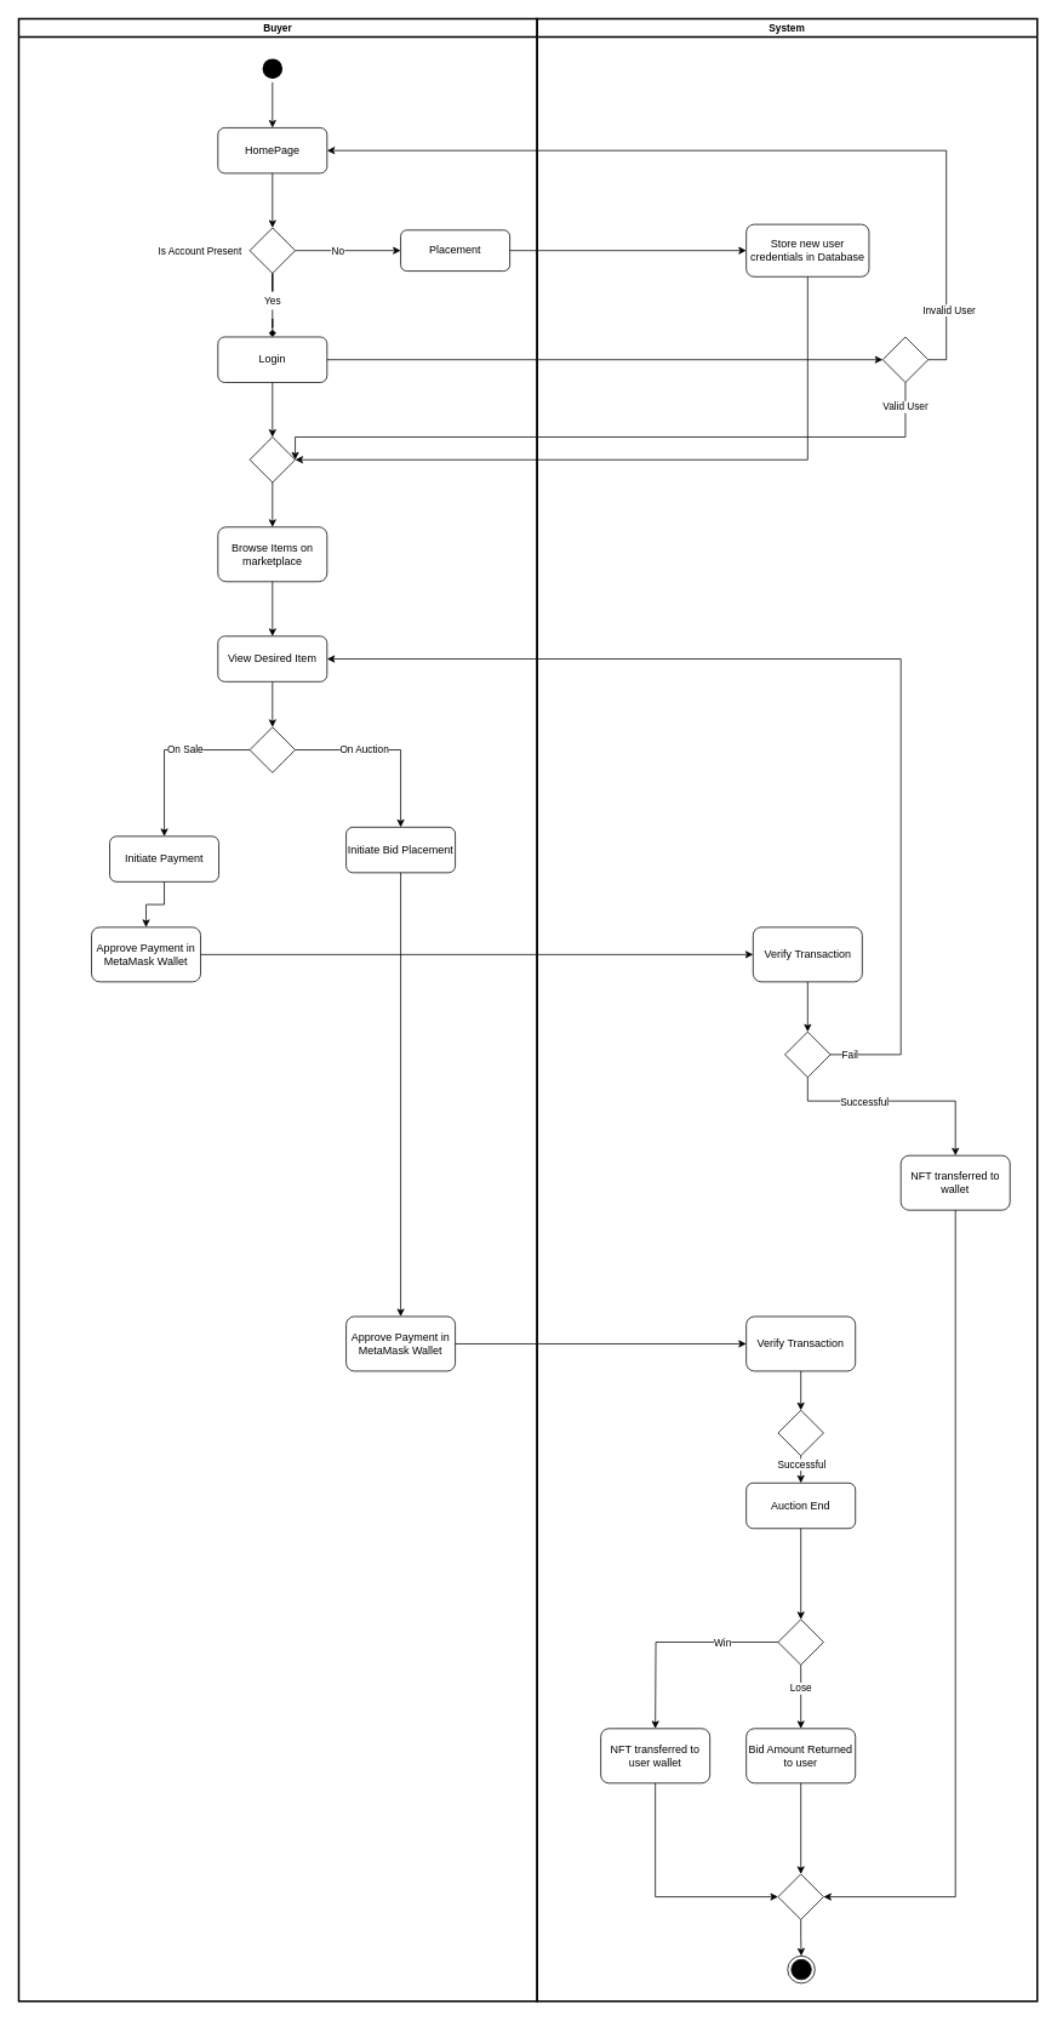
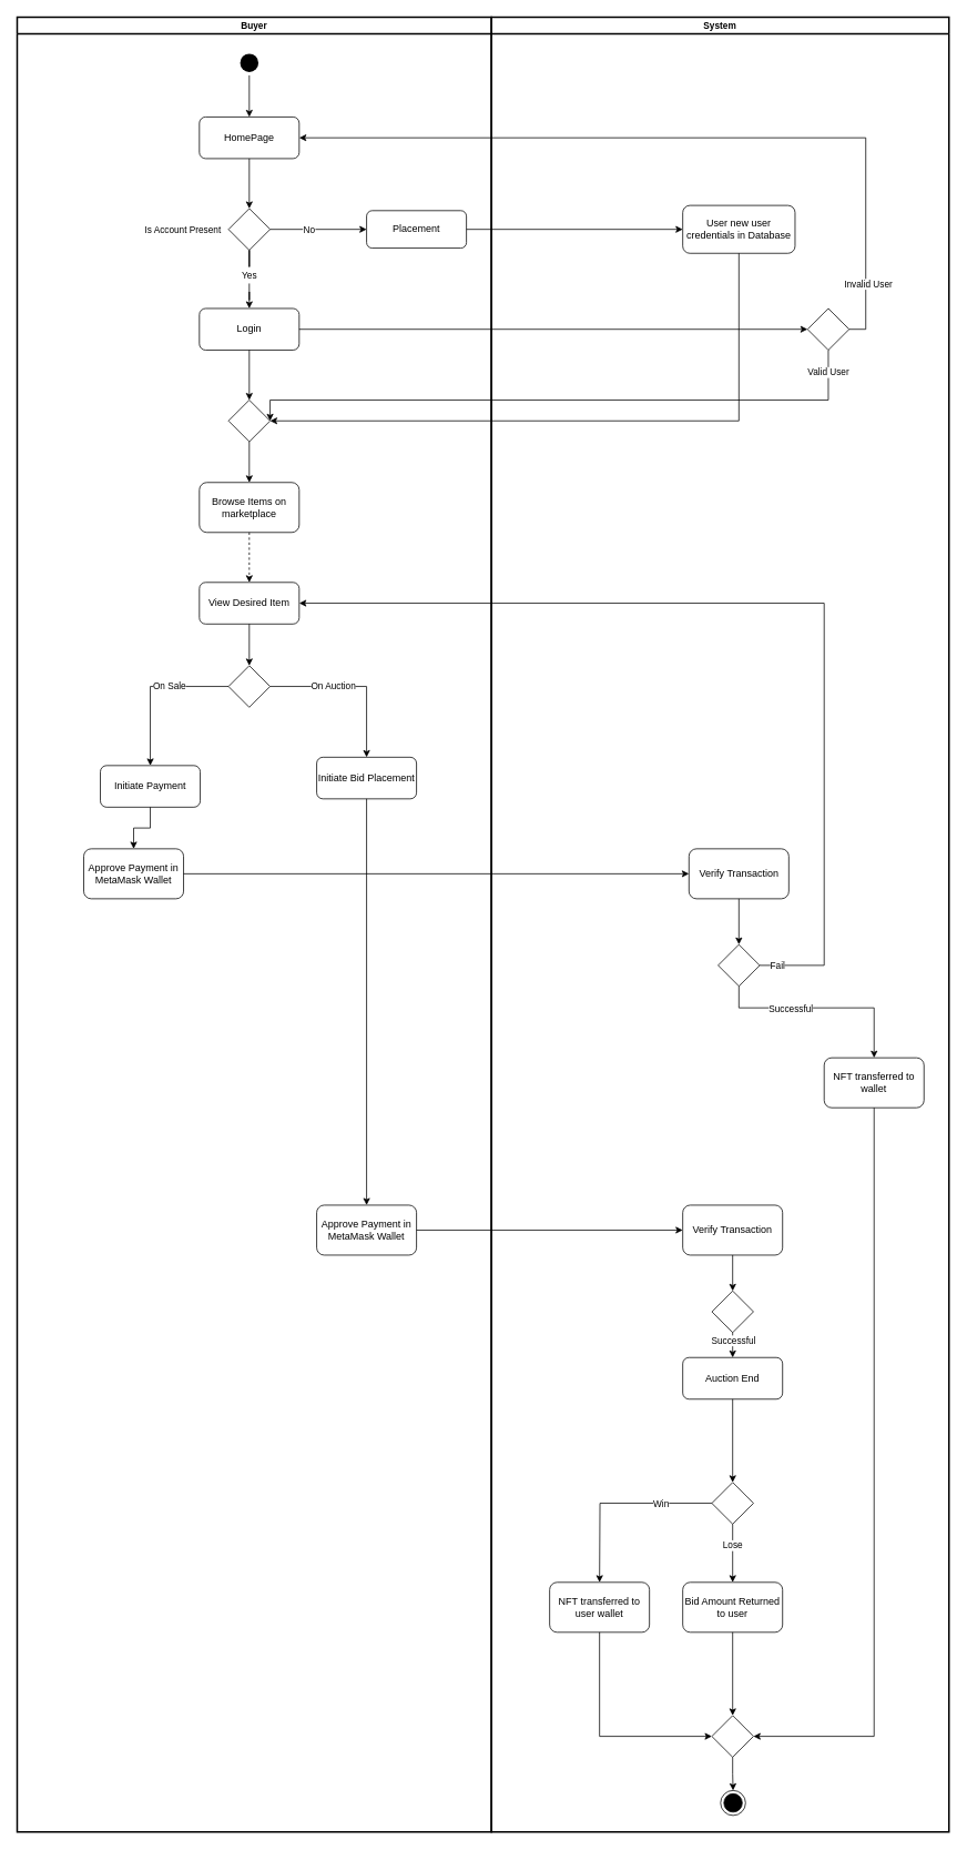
- <mxCell id="38" value="Store new user credentials in Database" style="rounded=1;whiteSpace=wrap;html=1;strokeColor=#000000;fillColor=none;" vertex="1" parent="37"><mxGeometry x="230" y="226.25" width="135" height="57.5" as="geometry" /></mxCell>
+ <mxCell id="38" value="User new user credentials in Database" style="rounded=1;whiteSpace=wrap;html=1;strokeColor=#000000;fillColor=none;" vertex="1" parent="37"><mxGeometry x="230" y="226.25" width="135" height="57.5" as="geometry" /></mxCell>
- <mxCell id="4" style="edgeStyle=orthogonalEdgeStyle;rounded=0;orthogonalLoop=1;jettySize=auto;html=1;fontSize=14;startArrow=none;endArrow=diamond;" edge="1" parent="1" source="8" target="15"><mxGeometry relative="1" as="geometry" /></mxCell>
+ <mxCell id="4" style="edgeStyle=orthogonalEdgeStyle;rounded=0;orthogonalLoop=1;jettySize=auto;html=1;fontSize=14;startArrow=none;" edge="1" parent="1" source="8" target="15"><mxGeometry relative="1" as="geometry" /></mxCell>
- <mxCell id="25" style="edgeStyle=orthogonalEdgeStyle;rounded=0;orthogonalLoop=1;jettySize=auto;html=1;entryX=0.5;entryY=0;entryDx=0;entryDy=0;fontSize=11;" edge="1" parent="11" source="22" target="24"><mxGeometry relative="1" as="geometry"><mxPoint x="279" y="689" as="targetPoint" /></mxGeometry></mxCell>
+ <mxCell id="25" style="edgeStyle=orthogonalEdgeStyle;rounded=0;orthogonalLoop=1;jettySize=auto;html=1;entryX=0.5;entryY=0;entryDx=0;entryDy=0;fontSize=11;dashed=1;" edge="1" parent="11" source="22" target="24"><mxGeometry relative="1" as="geometry"><mxPoint x="279" y="689" as="targetPoint" /></mxGeometry></mxCell>
